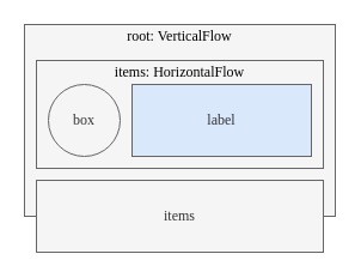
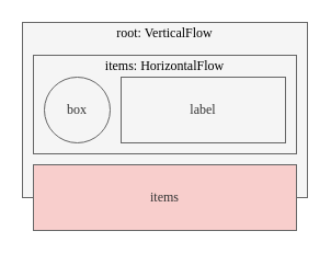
- <mxCell id="6" value="label" style="rounded=0;whiteSpace=wrap;html=1;strokeColor=#666666;fillColor=#dae8fc;perimeterSpacing=0;fontFamily=Lucida Console;fontColor=#333333;" parent="1" vertex="1"><mxGeometry x="110" y="70" width="150" height="60" as="geometry" /></mxCell>
+ <mxCell id="6" value="label" style="rounded=0;whiteSpace=wrap;html=1;strokeColor=#666666;fillColor=#f5f5f5;perimeterSpacing=0;fontFamily=Lucida Console;fontColor=#333333;" parent="1" vertex="1"><mxGeometry x="110" y="70" width="150" height="60" as="geometry" /></mxCell>
- <mxCell id="8" value="items" style="rounded=0;whiteSpace=wrap;html=1;strokeColor=#666666;fillColor=#f5f5f5;perimeterSpacing=0;fontColor=#333333;fontFamily=Lucida Console;" vertex="1" parent="1"><mxGeometry x="30" y="150" width="240" height="60" as="geometry" /></mxCell>
+ <mxCell id="8" value="items" style="rounded=0;whiteSpace=wrap;html=1;strokeColor=#666666;fillColor=#f8cecc;perimeterSpacing=0;fontColor=#333333;fontFamily=Lucida Console;" vertex="1" parent="1"><mxGeometry x="30" y="150" width="240" height="60" as="geometry" /></mxCell>
